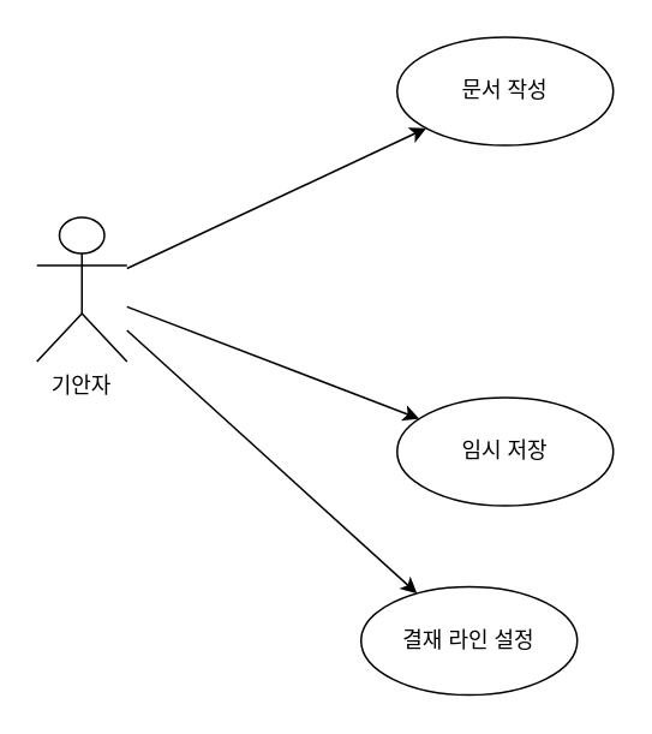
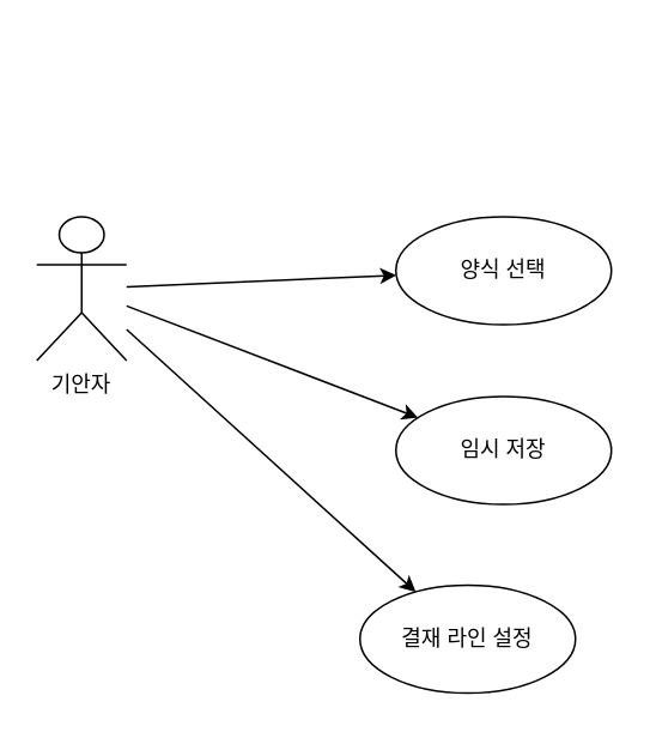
- <mxCell id="3" value="문서 작성" style="ellipse;whiteSpace=wrap;html=1;" vertex="1" parent="1"><mxGeometry x="220" y="20" width="120" height="60" as="geometry" /></mxCell>
- <mxCell id="7" edge="1" parent="1" source="2" target="3"><mxGeometry relative="1" as="geometry" /></mxCell>
+ <mxCell id="4" value="양식 선택" style="ellipse;whiteSpace=wrap;html=1;" vertex="1" parent="1"><mxGeometry x="220" y="120" width="120" height="60" as="geometry" /></mxCell>
+ <mxCell id="8" edge="1" parent="1" source="2" target="4"><mxGeometry relative="1" as="geometry" /></mxCell>
